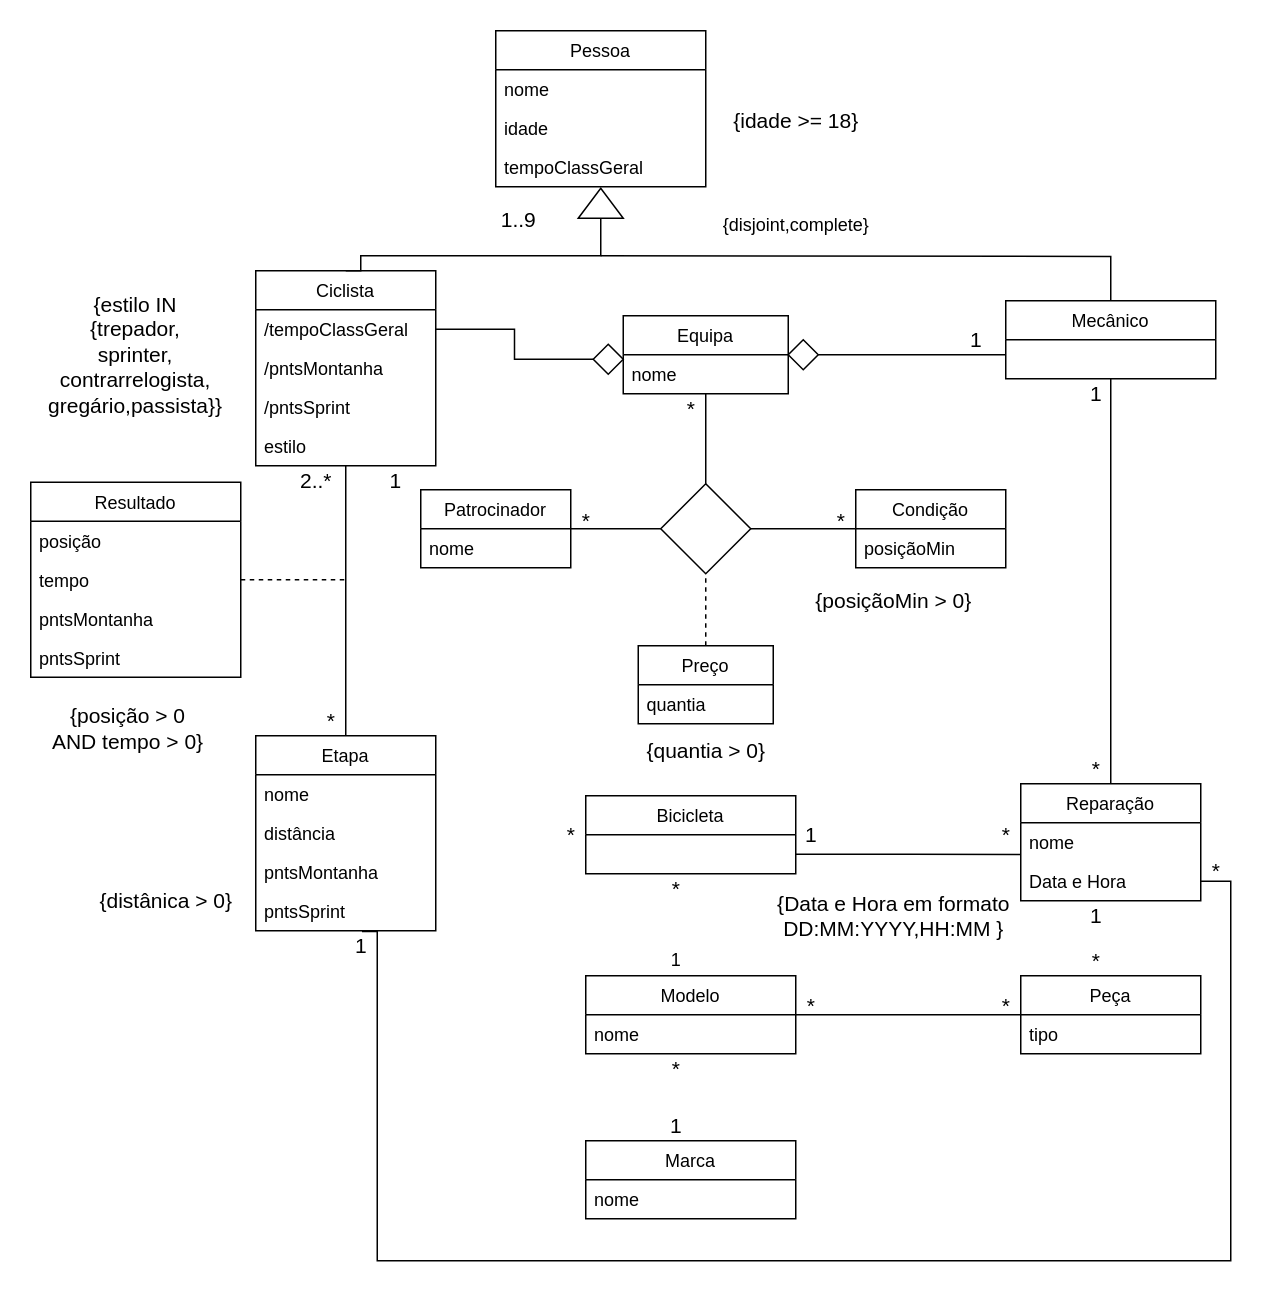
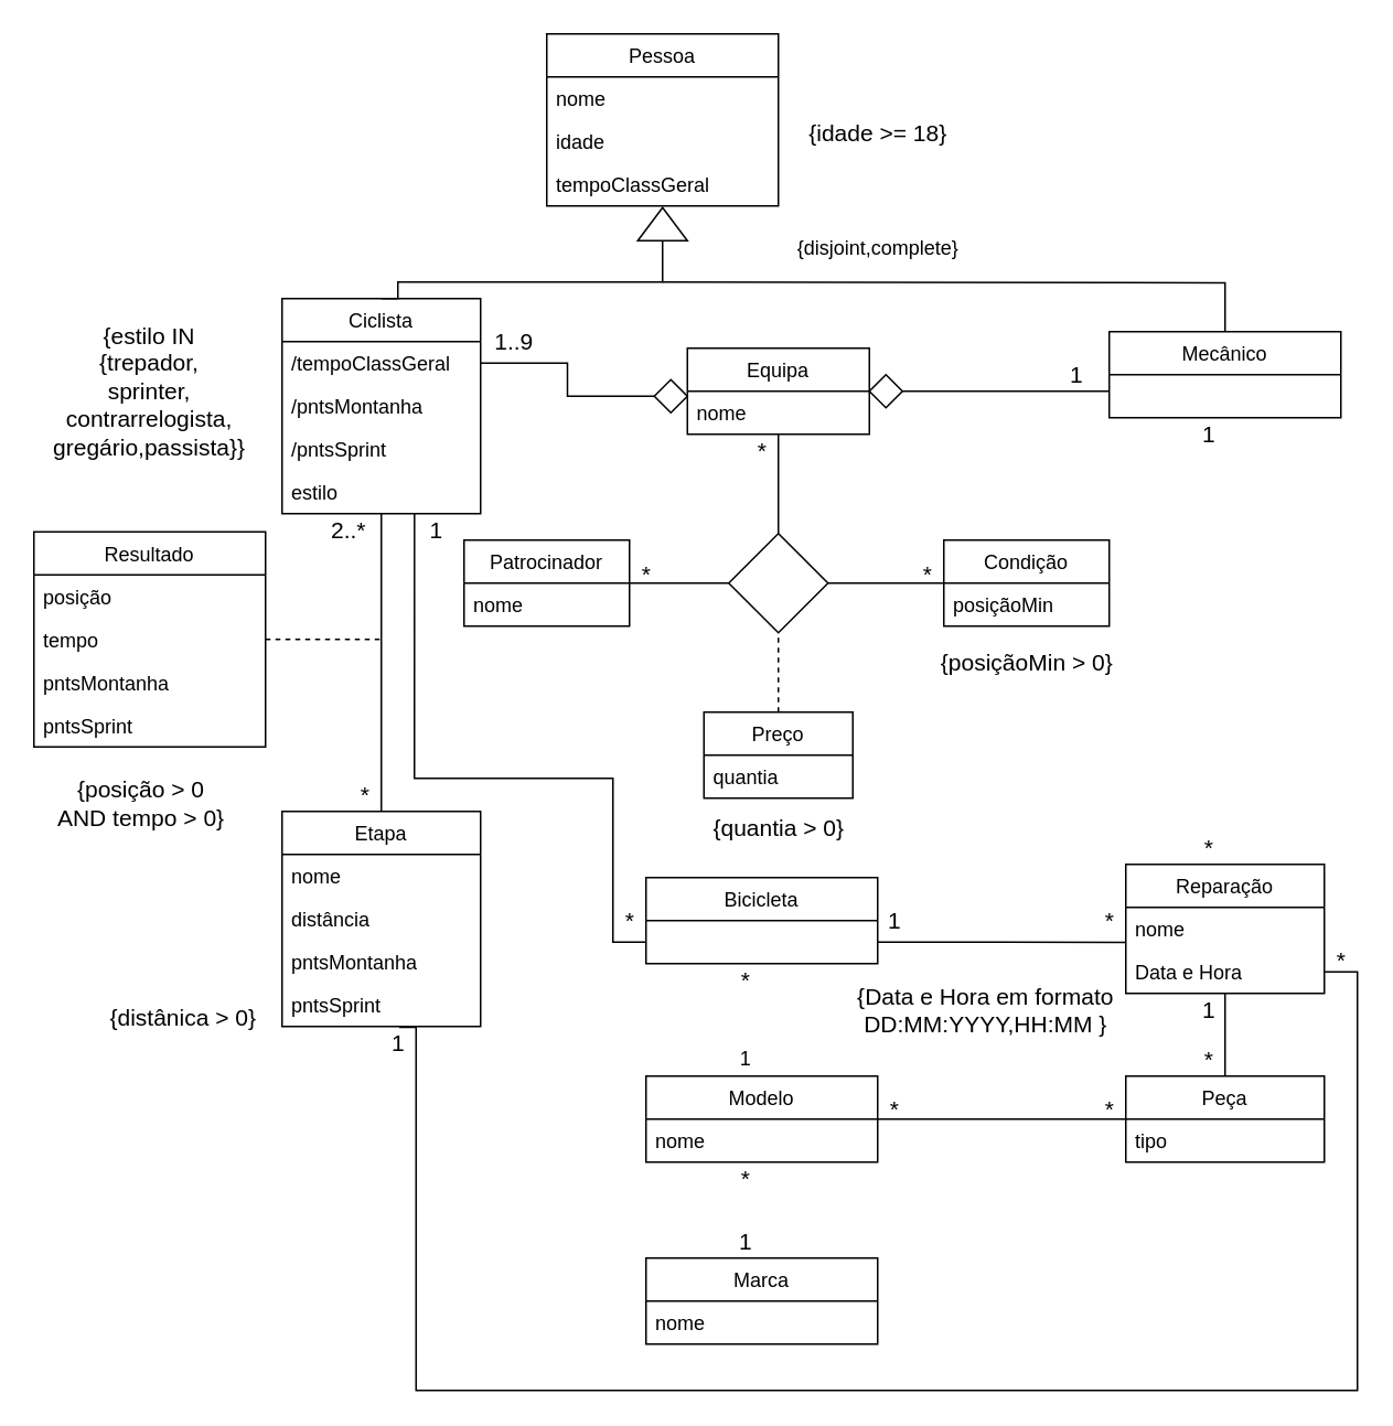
- <mxCell id="60" value="&lt;font style=&quot;font-size: 14px&quot;&gt;1..9&lt;/font&gt;" style="text;html=1;align=center;verticalAlign=middle;resizable=0;points=[];autosize=1;" parent="1" vertex="1"><mxGeometry x="325" y="136" width="40" height="20" as="geometry" /></mxCell>
+ <mxCell id="60" value="&lt;font style=&quot;font-size: 14px&quot;&gt;1..9&lt;/font&gt;" style="text;html=1;align=center;verticalAlign=middle;resizable=0;points=[];autosize=1;" parent="1" vertex="1"><mxGeometry x="290" y="196" width="40" height="20" as="geometry" /></mxCell>
- <mxCell id="17" style="edgeStyle=orthogonalEdgeStyle;rounded=0;orthogonalLoop=1;jettySize=auto;html=1;exitX=0.5;exitY=1;exitDx=0;exitDy=0;entryX=0.5;entryY=0;entryDx=0;entryDy=0;startSize=26;endArrow=none;endFill=0;" parent="1" source="18" target="49" edge="1"><mxGeometry relative="1" as="geometry" /></mxCell>
- <mxCell id="87" value="&lt;font style=&quot;font-size: 14px&quot;&gt;{posiçãoMin &amp;gt; 0}&lt;/font&gt;" style="text;html=1;align=center;verticalAlign=middle;resizable=0;points=[];autosize=1;" parent="1" vertex="1"><mxGeometry x="535" y="390" width="120" height="20" as="geometry" /></mxCell>
+ <mxCell id="87" value="&lt;font style=&quot;font-size: 14px&quot;&gt;{posiçãoMin &amp;gt; 0}&lt;/font&gt;" style="text;html=1;align=center;verticalAlign=middle;resizable=0;points=[];autosize=1;" parent="1" vertex="1"><mxGeometry x="560" y="390" width="120" height="20" as="geometry" /></mxCell>
+ <mxCell id="42" style="edgeStyle=orthogonalEdgeStyle;rounded=0;orthogonalLoop=1;jettySize=auto;html=1;exitX=0;exitY=0.75;exitDx=0;exitDy=0;entryX=0.667;entryY=1;entryDx=0;entryDy=0;entryPerimeter=0;startSize=26;endArrow=none;endFill=0;" parent="1" source="43" target="11" edge="1"><mxGeometry relative="1" as="geometry"><Array as="points"><mxPoint x="370" y="569" /><mxPoint x="370" y="470" /><mxPoint x="250" y="470" /></Array></mxGeometry></mxCell>
- <mxCell id="85" value="&lt;font style=&quot;font-size: 14px&quot;&gt;{distânica &amp;gt; 0}&lt;/font&gt;" style="text;html=1;align=center;verticalAlign=middle;resizable=0;points=[];autosize=1;" parent="1" vertex="1"><mxGeometry x="60" y="590" width="100" height="20" as="geometry" /></mxCell>
+ <mxCell id="85" value="&lt;font style=&quot;font-size: 14px&quot;&gt;{distânica &amp;gt; 0}&lt;/font&gt;" style="text;html=1;align=center;verticalAlign=middle;resizable=0;points=[];autosize=1;" parent="1" vertex="1"><mxGeometry x="60" y="605" width="100" height="20" as="geometry" /></mxCell>
+ <mxCell id="48" value="" style="edgeStyle=orthogonalEdgeStyle;rounded=0;orthogonalLoop=1;jettySize=auto;html=1;startSize=26;endArrow=none;endFill=0;" parent="1" source="49" target="53" edge="1"><mxGeometry relative="1" as="geometry" /></mxCell>
